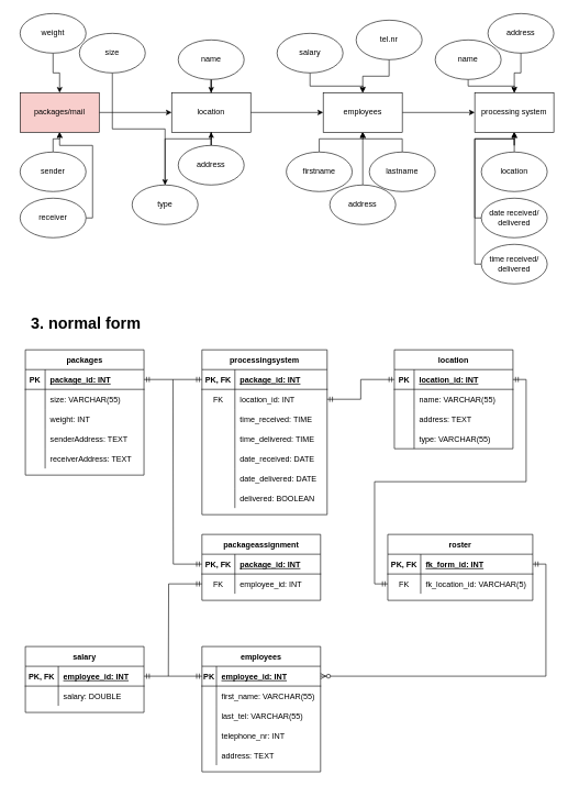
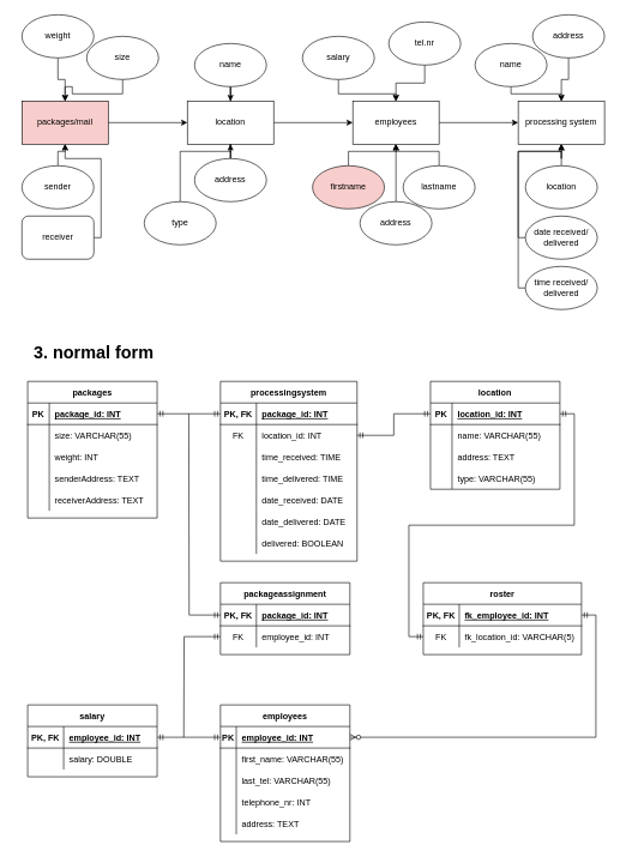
- <mxCell id="13" style="edgeStyle=orthogonalEdgeStyle;rounded=0;orthogonalLoop=1;jettySize=auto;html=1;" edge="1" parent="1" source="14" target="47"><mxGeometry relative="1" as="geometry" /></mxCell>
+ <mxCell id="13" style="edgeStyle=orthogonalEdgeStyle;rounded=0;orthogonalLoop=1;jettySize=auto;html=1;" edge="1" parent="1" source="14" target="3"><mxGeometry relative="1" as="geometry" /></mxCell>
- <mxCell id="24" value="firstname" style="ellipse;whiteSpace=wrap;html=1;" vertex="1" parent="1"><mxGeometry x="434" y="230" width="100" height="60" as="geometry" /></mxCell>
+ <mxCell id="24" value="firstname" style="ellipse;whiteSpace=wrap;html=1;fillColor=#f8cecc;" vertex="1" parent="1"><mxGeometry x="434" y="230" width="100" height="60" as="geometry" /></mxCell>
- <mxCell id="12" value="receiver" style="ellipse;whiteSpace=wrap;html=1;" vertex="1" parent="1"><mxGeometry x="30" y="300" width="100" height="60" as="geometry" /></mxCell>
+ <mxCell id="12" value="receiver" style="whiteSpace=wrap;html=1;rounded=1;" vertex="1" parent="1"><mxGeometry x="30" y="300" width="100" height="60" as="geometry" /></mxCell>
- <mxCell id="134" value="fk_form_id: INT" style="shape=partialRectangle;connectable=0;fillColor=none;top=0;left=0;bottom=0;right=0;align=left;spacingLeft=6;fontStyle=5;overflow=hidden;" vertex="1" parent="132"><mxGeometry x="50.0" width="170" height="30" as="geometry" /></mxCell>
+ <mxCell id="134" value="fk_employee_id: INT" style="shape=partialRectangle;connectable=0;fillColor=none;top=0;left=0;bottom=0;right=0;align=left;spacingLeft=6;fontStyle=5;overflow=hidden;" vertex="1" parent="132"><mxGeometry x="50.0" width="170" height="30" as="geometry" /></mxCell>
